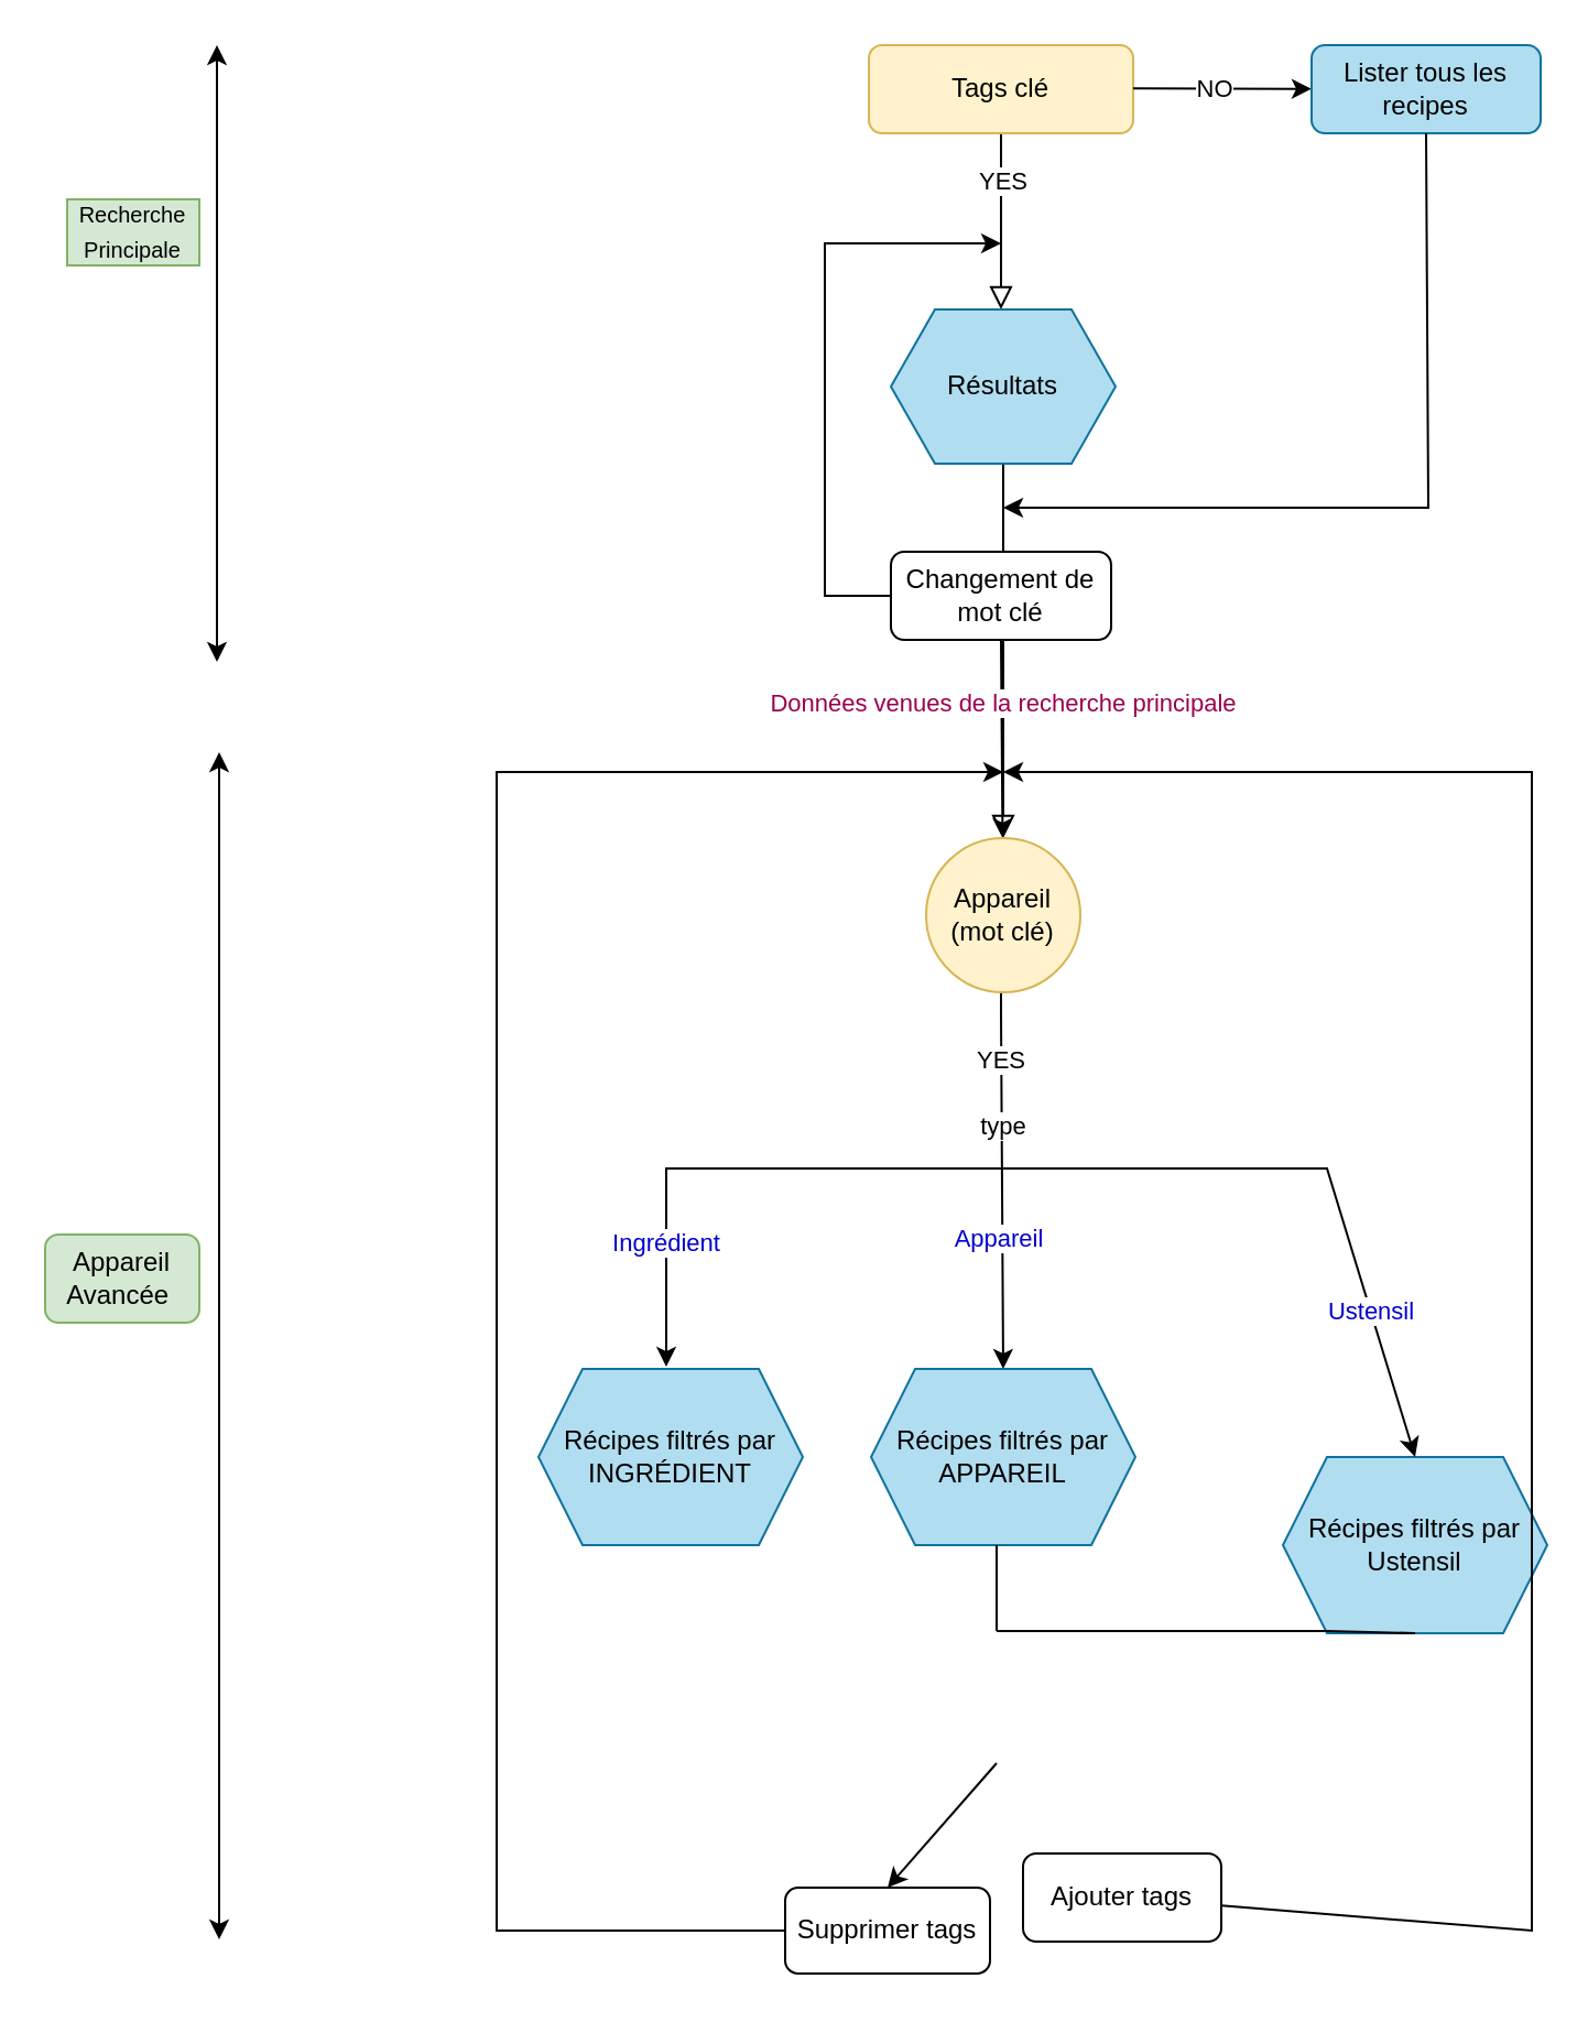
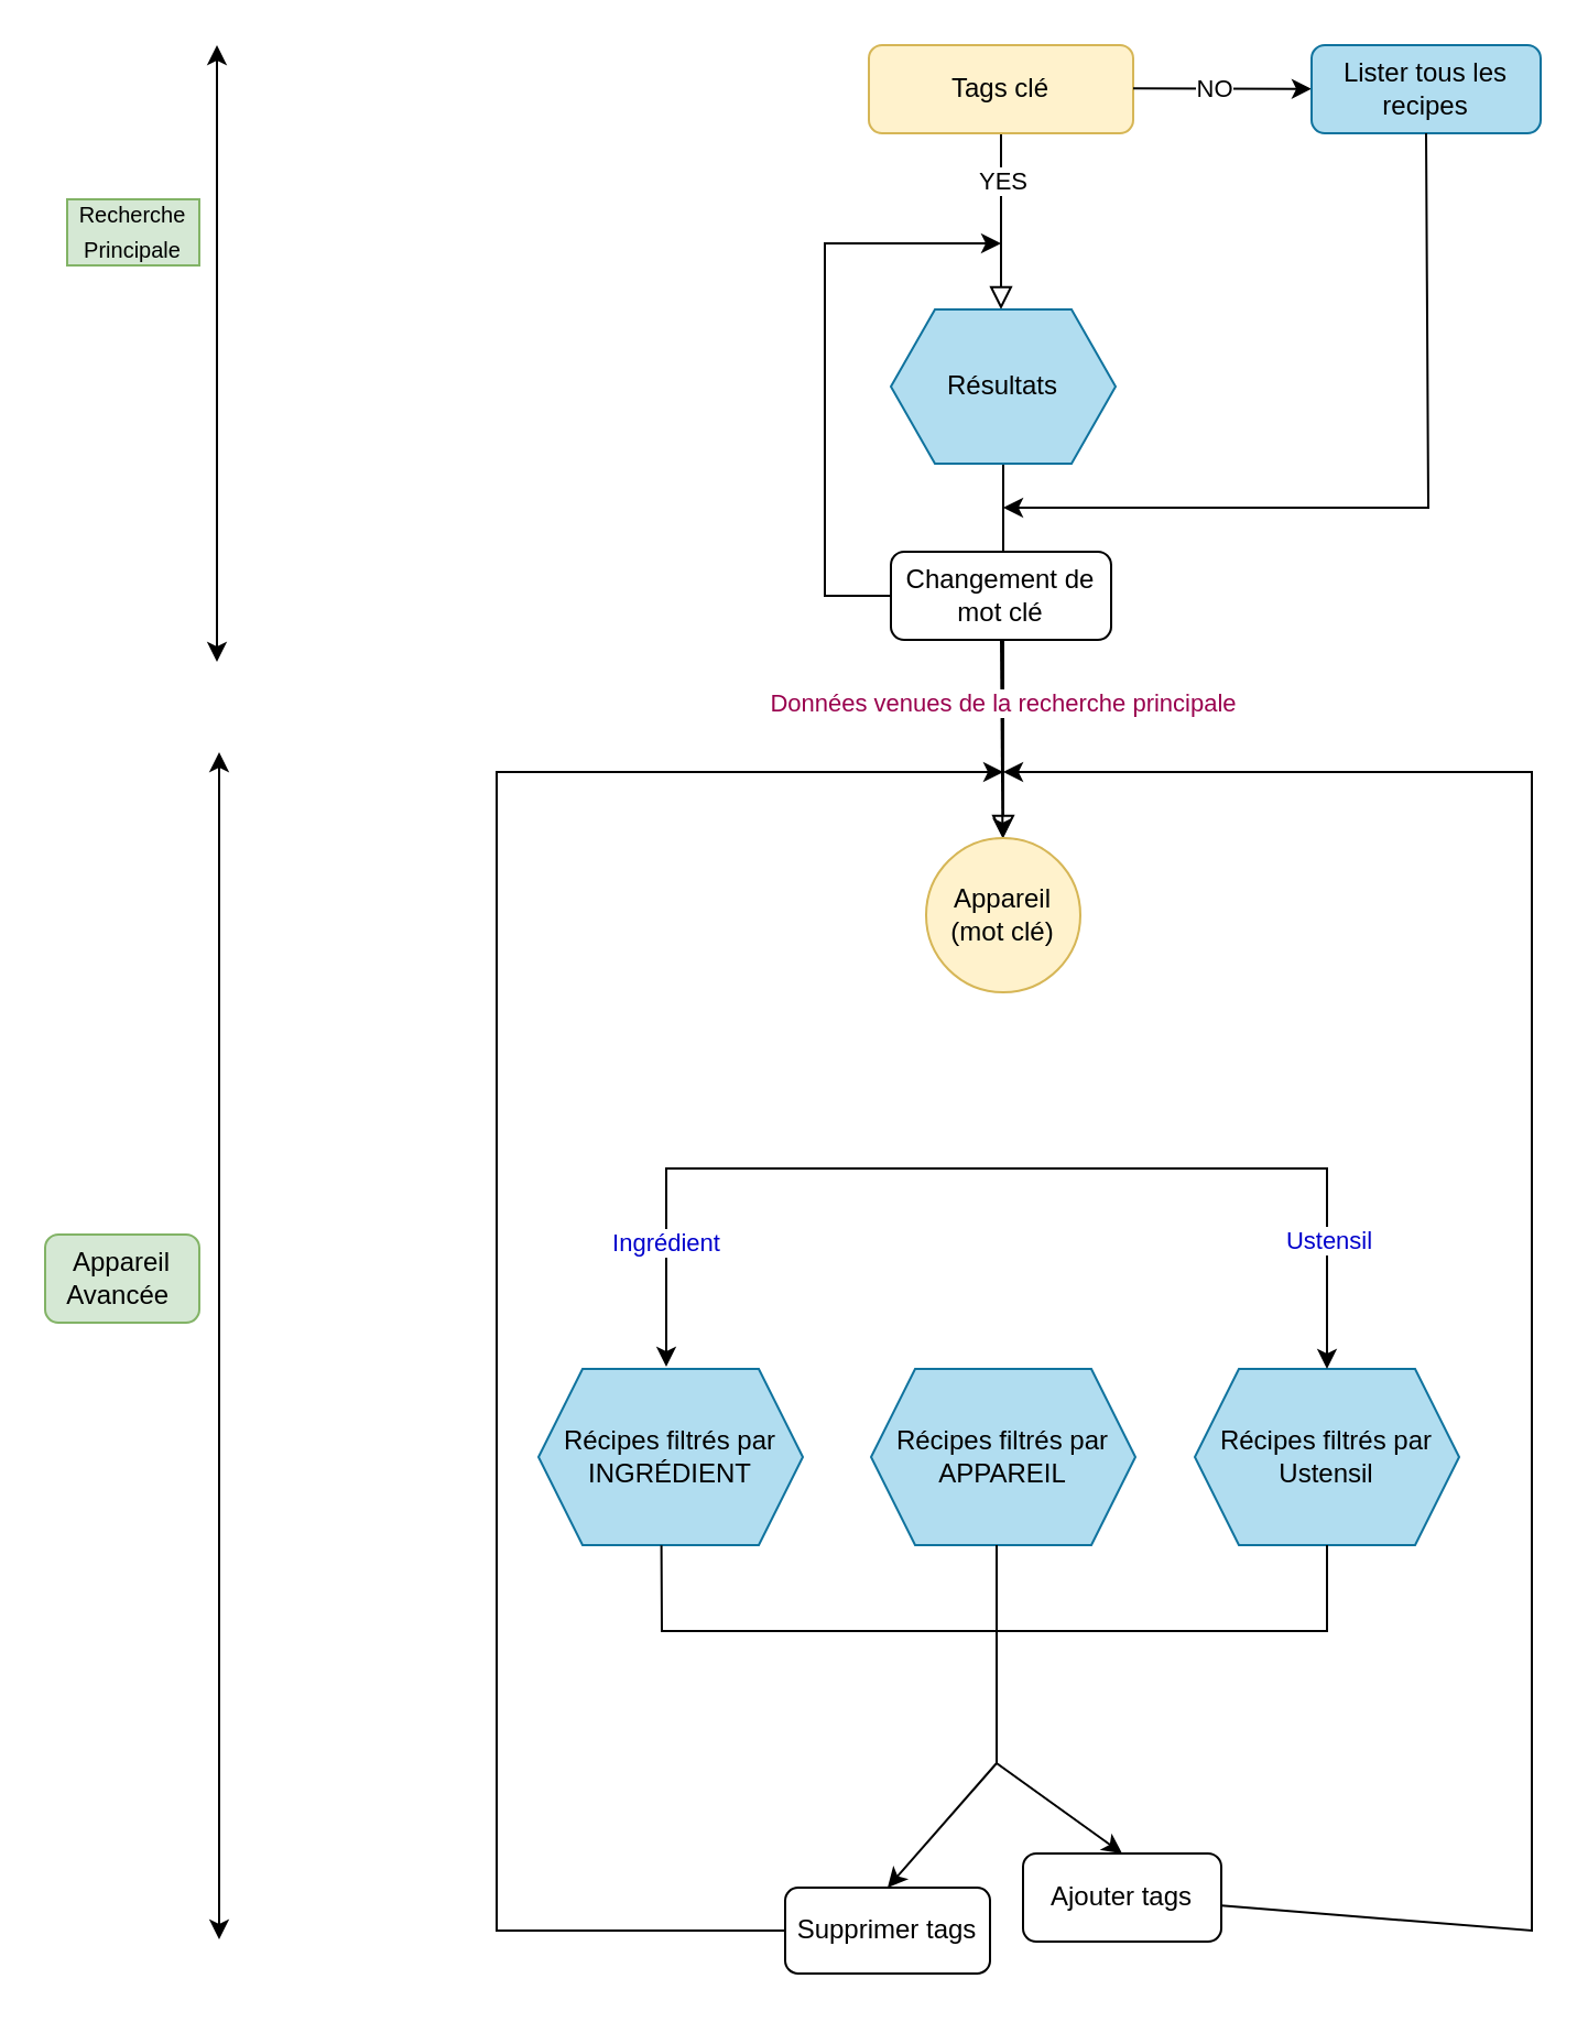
- <mxCell id="11" value="" style="endArrow=classic;html=1;rounded=0;entryX=0.5;entryY=0;entryDx=0;entryDy=0;" edge="1" parent="1" source="18" target="22"><mxGeometry width="50" height="50" relative="1" as="geometry"><mxPoint x="454" y="290" as="sourcePoint" /><mxPoint x="456" y="580" as="targetPoint" /><Array as="points"><mxPoint x="454" y="410" /><mxPoint x="454" y="460" /></Array></mxGeometry></mxCell>
- <mxCell id="12" value="YES" style="edgeLabel;html=1;align=center;verticalAlign=middle;resizable=0;points=[];" vertex="1" connectable="0" parent="11"><mxGeometry x="-0.787" relative="1" as="geometry"><mxPoint y="74" as="offset" /></mxGeometry></mxCell>
- <mxCell id="13" value="type" style="edgeLabel;html=1;align=center;verticalAlign=middle;resizable=0;points=[];" vertex="1" connectable="0" parent="11"><mxGeometry x="-0.164" relative="1" as="geometry"><mxPoint y="29" as="offset" /></mxGeometry></mxCell>
- <mxCell id="14" value="&lt;font color=&quot;#0000cc&quot;&gt;Appareil&lt;/font&gt;" style="edgeLabel;html=1;align=center;verticalAlign=middle;resizable=0;points=[];" vertex="1" connectable="0" parent="11"><mxGeometry x="0.379" y="-2" relative="1" as="geometry"><mxPoint y="15" as="offset" /></mxGeometry></mxCell>
- <mxCell id="23" value="Récipes filtrés par Ustensil" style="shape=hexagon;perimeter=hexagonPerimeter2;whiteSpace=wrap;html=1;fixedSize=1;fillColor=#b1ddf0;strokeColor=#10739e;" vertex="1" parent="1"><mxGeometry x="582" y="661" width="120" height="80" as="geometry" /></mxCell>
+ <mxCell id="23" value="Récipes filtrés par Ustensil" style="shape=hexagon;perimeter=hexagonPerimeter2;whiteSpace=wrap;html=1;fixedSize=1;fillColor=#b1ddf0;strokeColor=#10739e;" vertex="1" parent="1"><mxGeometry x="542" y="621" width="120" height="80" as="geometry" /></mxCell>
+ <mxCell id="27" value="" style="endArrow=classic;html=1;rounded=0;entryX=0.5;entryY=0;entryDx=0;entryDy=0;exitX=0.465;exitY=1.001;exitDx=0;exitDy=0;exitPerimeter=0;" edge="1" parent="1" source="19" target="29"><mxGeometry width="50" height="50" relative="1" as="geometry"><mxPoint x="312" y="701" as="sourcePoint" /><mxPoint x="462" y="840" as="targetPoint" /><Array as="points"><mxPoint x="300" y="740" /><mxPoint x="452" y="740" /><mxPoint x="452" y="780" /><mxPoint x="452" y="800" /></Array></mxGeometry></mxCell>
